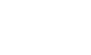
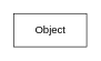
+ <mxCell id="2" value="&lt;font style=&quot;font-size: 16px;&quot;&gt;Object&lt;/font&gt;" style="html=1;" vertex="1" parent="1"><mxGeometry x="20" y="20" width="110" height="50" as="geometry" /></mxCell>
